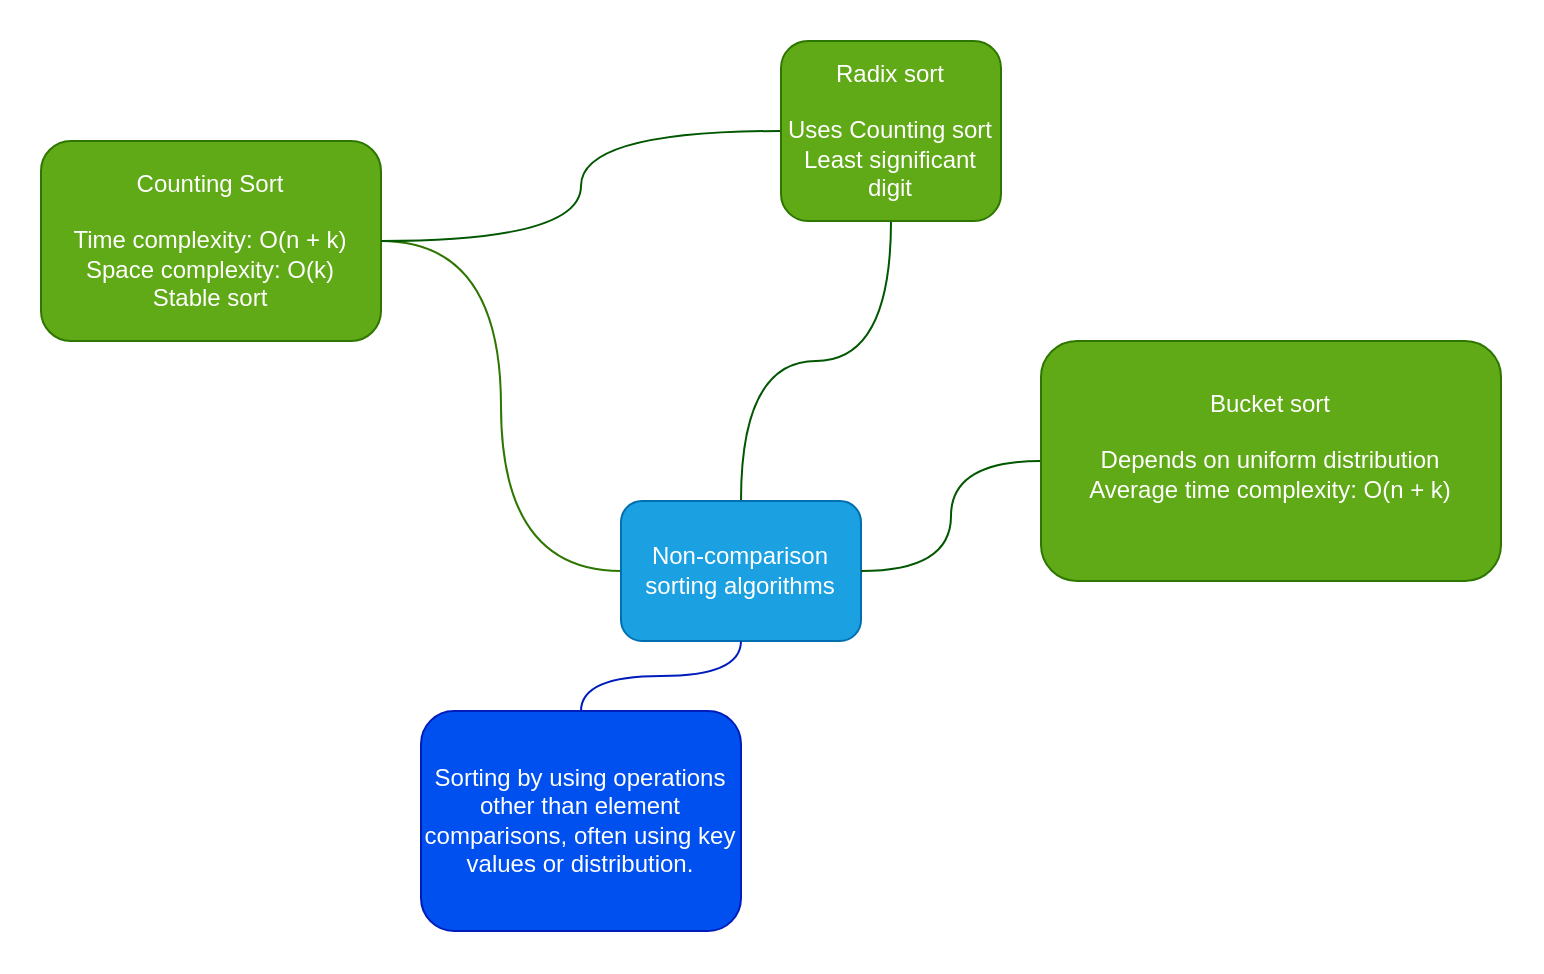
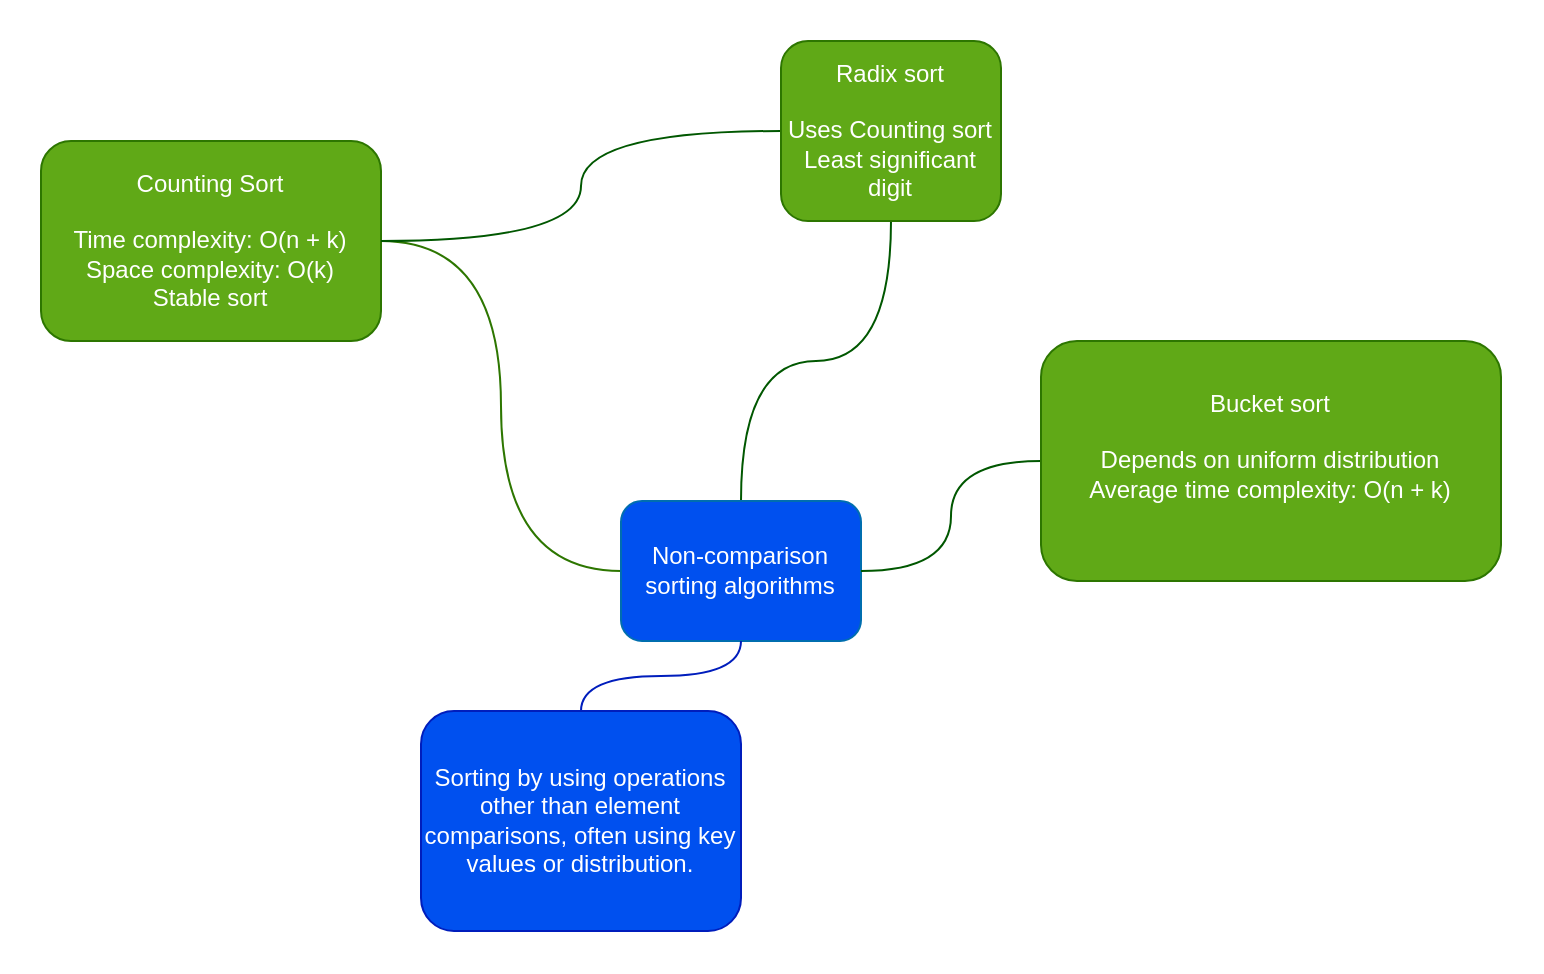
- <mxCell id="5" value="Non-comparison&lt;div&gt;sorting algorithms&lt;/div&gt;" style="rounded=1;whiteSpace=wrap;html=1;fillColor=#1ba1e2;fontColor=#ffffff;strokeColor=#006EAF;" vertex="1" parent="1"><mxGeometry x="310" y="250" width="120" height="70" as="geometry" /></mxCell>
+ <mxCell id="5" value="Non-comparison&lt;div&gt;sorting algorithms&lt;/div&gt;" style="rounded=1;whiteSpace=wrap;html=1;fillColor=#0050ef;fontColor=#ffffff;strokeColor=#006EAF;" vertex="1" parent="1"><mxGeometry x="310" y="250" width="120" height="70" as="geometry" /></mxCell>
